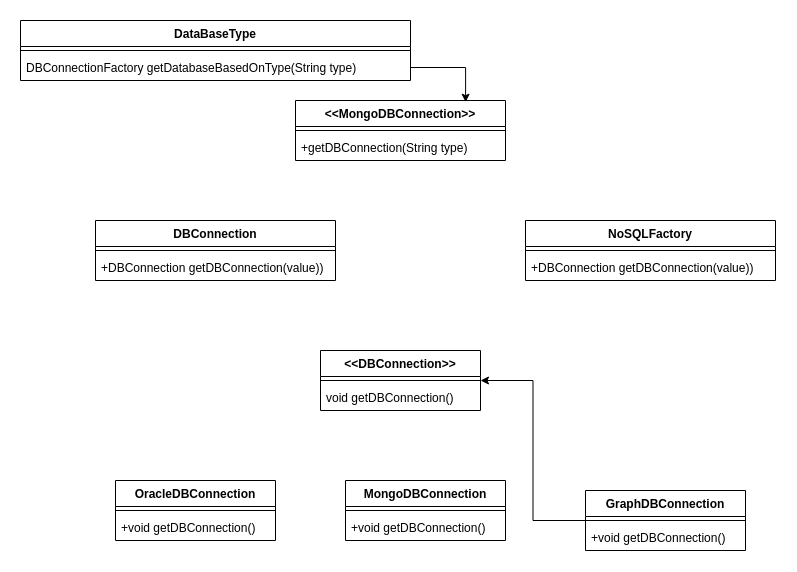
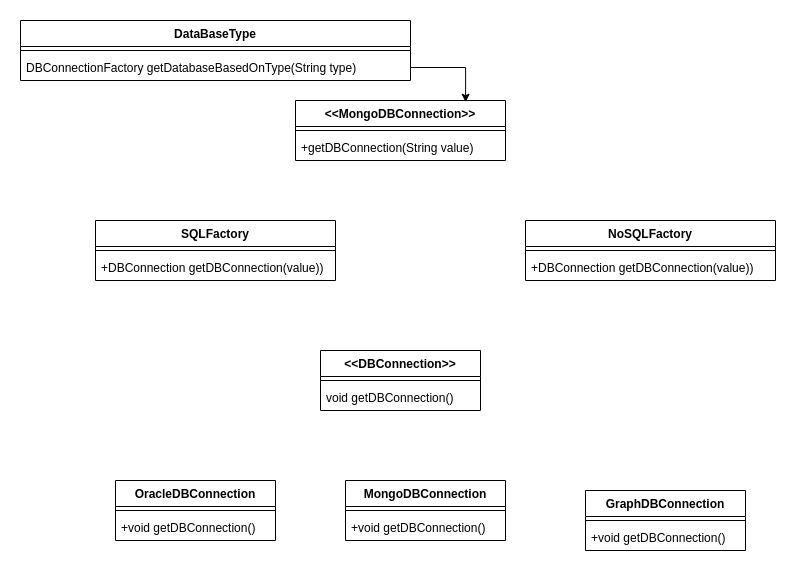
- <mxCell id="4" value="+getDBConnection(String type)" style="text;strokeColor=none;fillColor=none;align=left;verticalAlign=top;spacingLeft=4;spacingRight=4;overflow=hidden;rotatable=0;points=[[0,0.5],[1,0.5]];portConstraint=eastwest;whiteSpace=wrap;html=1;" vertex="1" parent="2"><mxGeometry y="34" width="210" height="26" as="geometry" /></mxCell>
+ <mxCell id="4" value="+getDBConnection(String value)" style="text;strokeColor=none;fillColor=none;align=left;verticalAlign=top;spacingLeft=4;spacingRight=4;overflow=hidden;rotatable=0;points=[[0,0.5],[1,0.5]];portConstraint=eastwest;whiteSpace=wrap;html=1;" vertex="1" parent="2"><mxGeometry y="34" width="210" height="26" as="geometry" /></mxCell>
- <mxCell id="5" value="DBConnection" style="swimlane;fontStyle=1;align=center;verticalAlign=top;childLayout=stackLayout;horizontal=1;startSize=26;horizontalStack=0;resizeParent=1;resizeParentMax=0;resizeLast=0;collapsible=1;marginBottom=0;whiteSpace=wrap;html=1;" vertex="1" parent="1"><mxGeometry x="95" y="220" width="240" height="60" as="geometry" /></mxCell>
+ <mxCell id="5" value="SQLFactory" style="swimlane;fontStyle=1;align=center;verticalAlign=top;childLayout=stackLayout;horizontal=1;startSize=26;horizontalStack=0;resizeParent=1;resizeParentMax=0;resizeLast=0;collapsible=1;marginBottom=0;whiteSpace=wrap;html=1;" vertex="1" parent="1"><mxGeometry x="95" y="220" width="240" height="60" as="geometry" /></mxCell>
- <mxCell id="24" style="edgeStyle=orthogonalEdgeStyle;rounded=0;orthogonalLoop=1;jettySize=auto;html=1;entryX=1;entryY=0.5;entryDx=0;entryDy=0;" edge="1" parent="1" source="25" target="15"><mxGeometry relative="1" as="geometry" /></mxCell>
